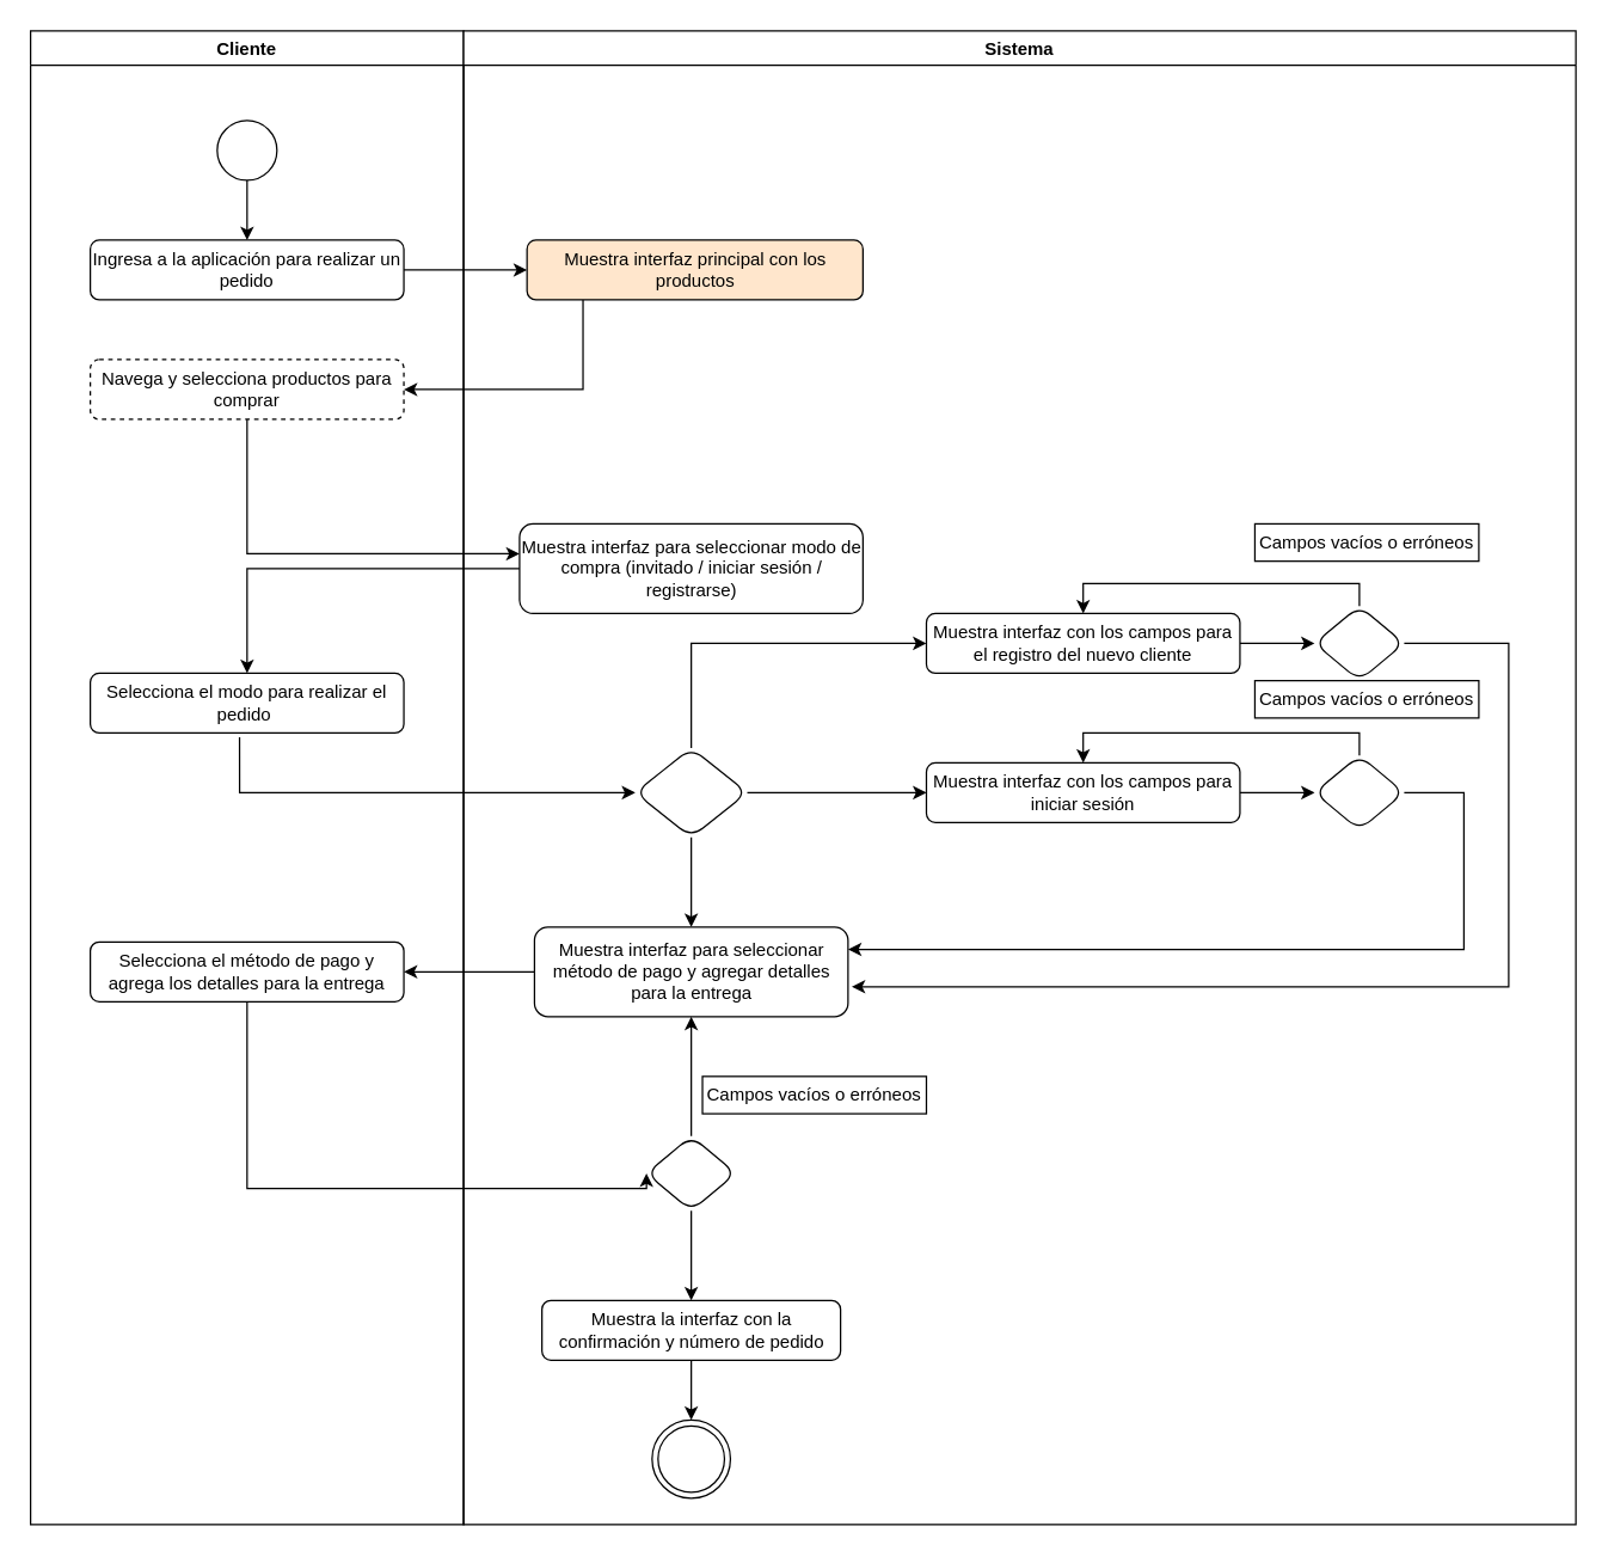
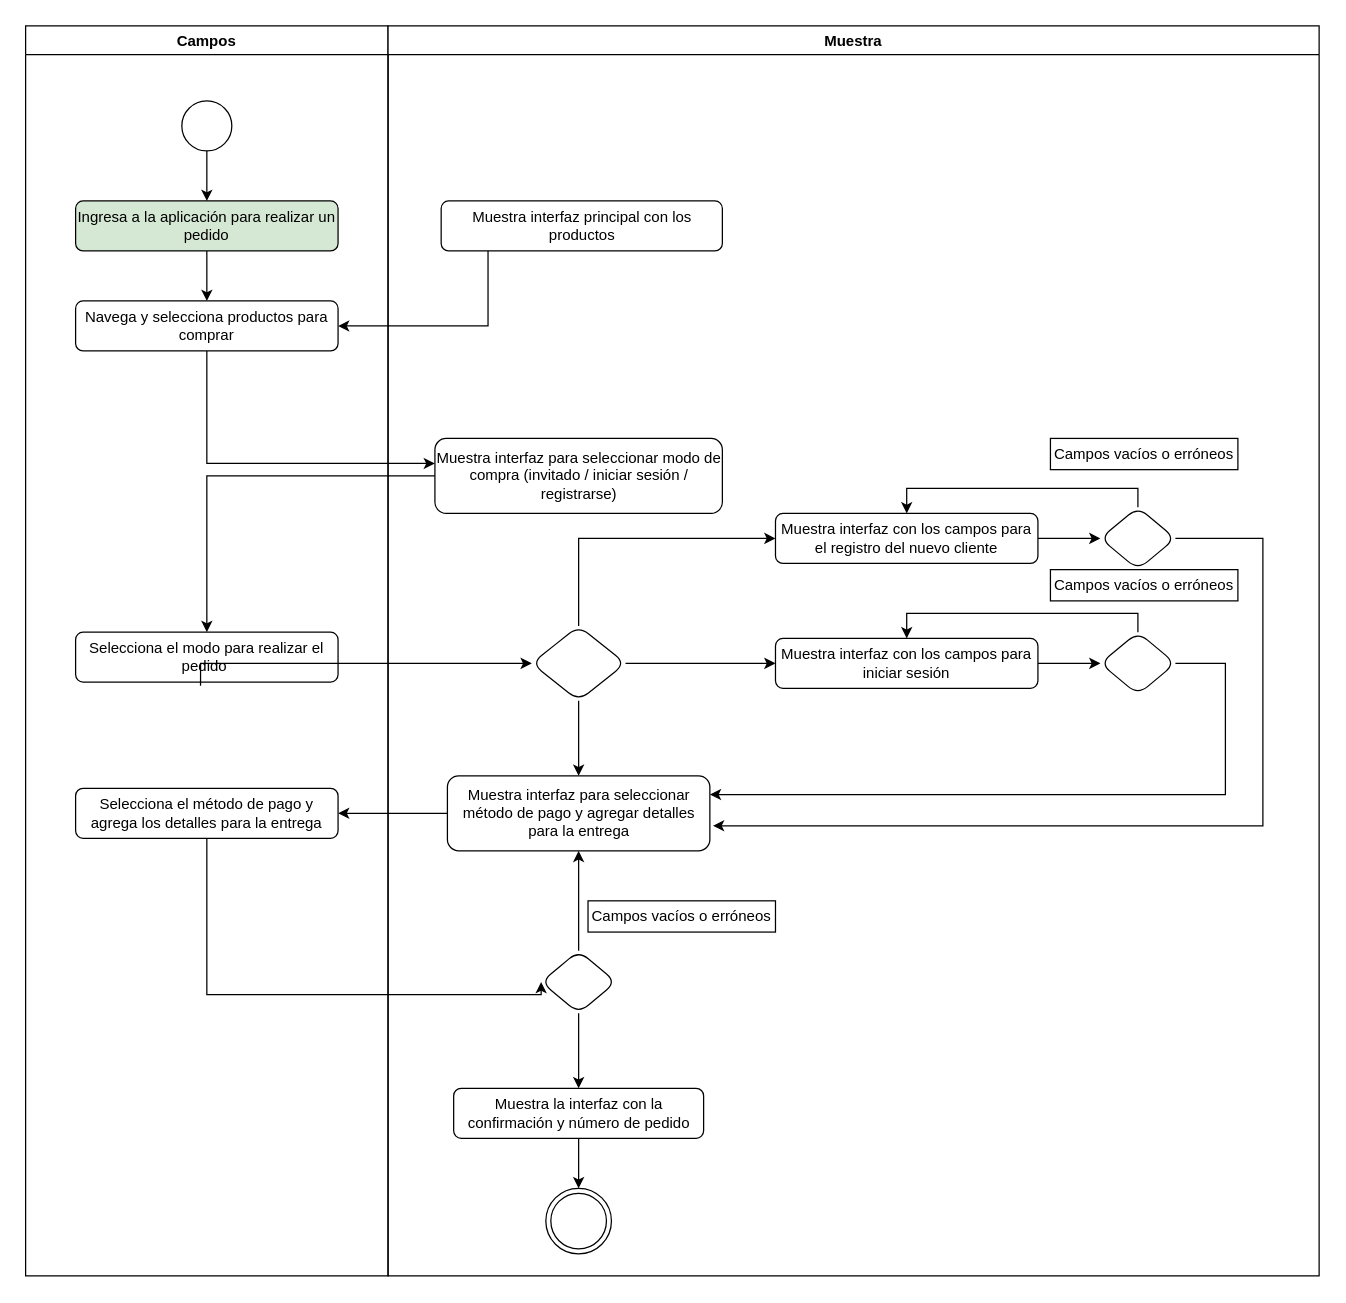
- <mxCell id="2" value="Cliente" style="swimlane;" vertex="1" parent="1"><mxGeometry x="20" y="20" width="290" height="1000" as="geometry" /></mxCell>
+ <mxCell id="2" value="Campos" style="swimlane;" vertex="1" parent="1"><mxGeometry x="20" y="20" width="290" height="1000" as="geometry" /></mxCell>
- <mxCell id="10" value="Sistema" style="swimlane;" vertex="1" parent="1"><mxGeometry x="310" y="20" width="745" height="1000" as="geometry" /></mxCell>
+ <mxCell id="10" value="Muestra" style="swimlane;" vertex="1" parent="1"><mxGeometry x="310" y="20" width="745" height="1000" as="geometry" /></mxCell>
- <mxCell id="5" value="Ingresa a la aplicación para realizar un pedido" style="rounded=1;whiteSpace=wrap;html=1;" vertex="1" parent="2"><mxGeometry x="40" y="140" width="210" height="40" as="geometry" /></mxCell>
+ <mxCell id="5" value="Ingresa a la aplicación para realizar un pedido" style="rounded=1;whiteSpace=wrap;html=1;fillColor=#d5e8d4;" vertex="1" parent="2"><mxGeometry x="40" y="140" width="210" height="40" as="geometry" /></mxCell>
- <mxCell id="37" value="" style="edgeStyle=orthogonalEdgeStyle;rounded=0;orthogonalLoop=1;jettySize=auto;html=1;" edge="1" parent="1" source="5" target="11"><mxGeometry relative="1" as="geometry" /></mxCell>
+ <mxCell id="37" value="" style="edgeStyle=orthogonalEdgeStyle;rounded=0;orthogonalLoop=1;jettySize=auto;html=1;" edge="1" parent="1" source="5" target="6"><mxGeometry relative="1" as="geometry" /></mxCell>
- <mxCell id="11" value="Muestra interfaz principal con los productos" style="whiteSpace=wrap;html=1;rounded=1;fillColor=#ffe6cc;" vertex="1" parent="10"><mxGeometry x="42.5" y="140" width="225" height="40" as="geometry" /></mxCell>
+ <mxCell id="11" value="Muestra interfaz principal con los productos" style="whiteSpace=wrap;html=1;rounded=1;" vertex="1" parent="10"><mxGeometry x="42.5" y="140" width="225" height="40" as="geometry" /></mxCell>
- <mxCell id="6" value="Navega y selecciona productos para comprar" style="whiteSpace=wrap;html=1;rounded=1;dashed=1;" vertex="1" parent="2"><mxGeometry x="40" y="220" width="210" height="40" as="geometry" /></mxCell>
+ <mxCell id="6" value="Navega y selecciona productos para comprar" style="whiteSpace=wrap;html=1;rounded=1;" vertex="1" parent="2"><mxGeometry x="40" y="220" width="210" height="40" as="geometry" /></mxCell>
- <mxCell id="7" value="Selecciona el modo para realizar el pedido&amp;nbsp;" style="whiteSpace=wrap;html=1;rounded=1;" vertex="1" parent="2"><mxGeometry x="40" y="430" width="210" height="40" as="geometry" /></mxCell>
+ <mxCell id="7" value="Selecciona el modo para realizar el pedido&amp;nbsp;" style="whiteSpace=wrap;html=1;rounded=1;" vertex="1" parent="2"><mxGeometry x="40" y="485" width="210" height="40" as="geometry" /></mxCell>
